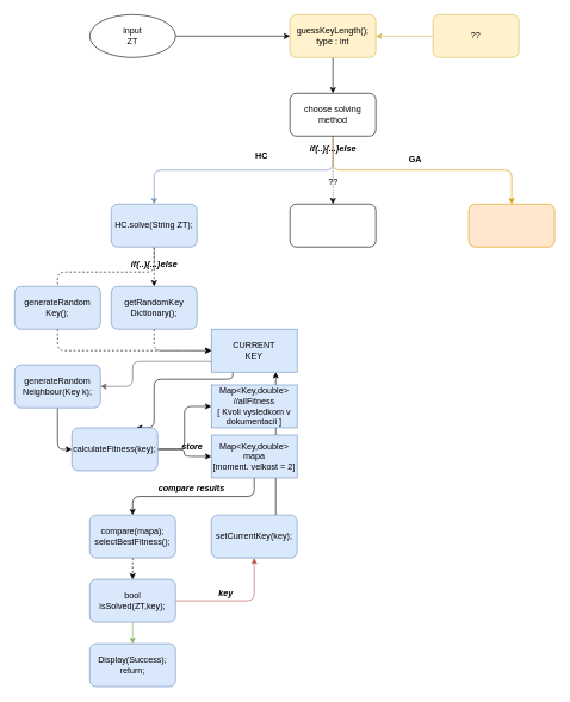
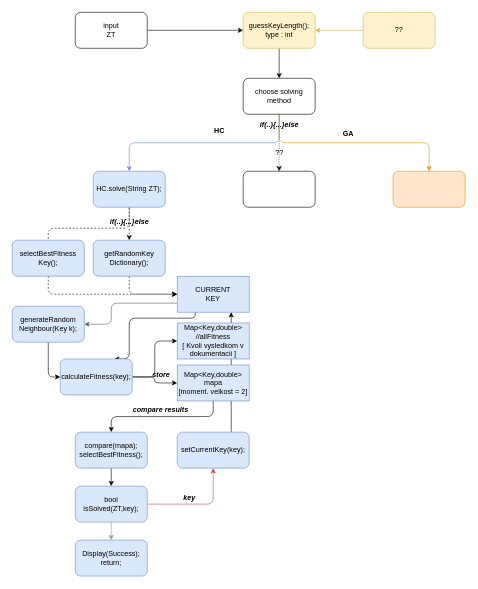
- <mxCell id="4" value="input&lt;br&gt;ZT" style="ellipse;whiteSpace=wrap;html=1;" vertex="1" parent="1"><mxGeometry x="125" y="20" width="120" height="60" as="geometry" /></mxCell>
+ <mxCell id="4" value="input&lt;br&gt;ZT" style="rounded=1;whiteSpace=wrap;html=1;" vertex="1" parent="1"><mxGeometry x="125" y="20" width="120" height="60" as="geometry" /></mxCell>
- <mxCell id="21" value="generateRandom&lt;br&gt;Key();" style="rounded=1;whiteSpace=wrap;html=1;fillColor=#dae8fc;strokeColor=#6c8ebf;" vertex="1" parent="1"><mxGeometry x="20" y="400" width="120" height="60" as="geometry" /></mxCell>
+ <mxCell id="21" value="selectBestFitness&lt;br&gt;Key();" style="rounded=1;whiteSpace=wrap;html=1;fillColor=#dae8fc;strokeColor=#6c8ebf;" vertex="1" parent="1"><mxGeometry x="20" y="400" width="120" height="60" as="geometry" /></mxCell>
- <mxCell id="38" style="edgeStyle=orthogonalEdgeStyle;rounded=1;orthogonalLoop=1;jettySize=auto;html=1;exitX=0.5;exitY=1;exitDx=0;exitDy=0;entryX=0.5;entryY=0;entryDx=0;entryDy=0;dashed=1;" edge="1" parent="1" source="39" target="44"><mxGeometry relative="1" as="geometry" /></mxCell>
+ <mxCell id="38" style="edgeStyle=orthogonalEdgeStyle;rounded=1;orthogonalLoop=1;jettySize=auto;html=1;exitX=0.5;exitY=1;exitDx=0;exitDy=0;entryX=0.5;entryY=0;entryDx=0;entryDy=0;" edge="1" parent="1" source="39" target="44"><mxGeometry relative="1" as="geometry" /></mxCell>
